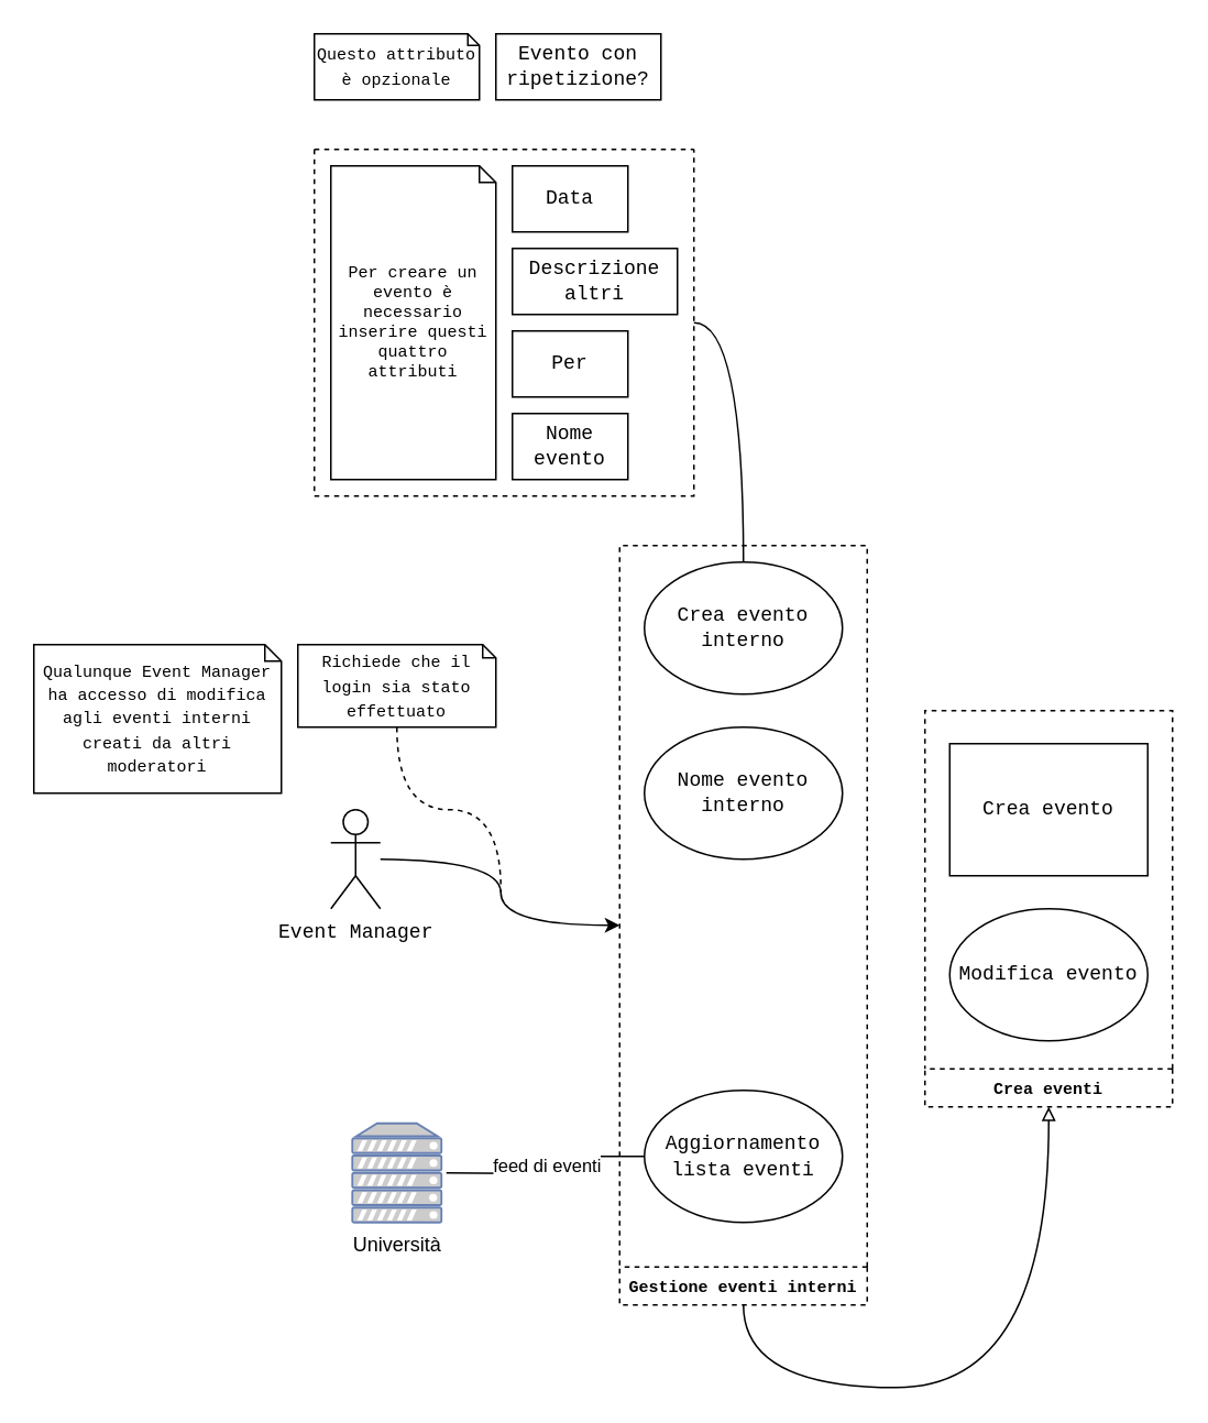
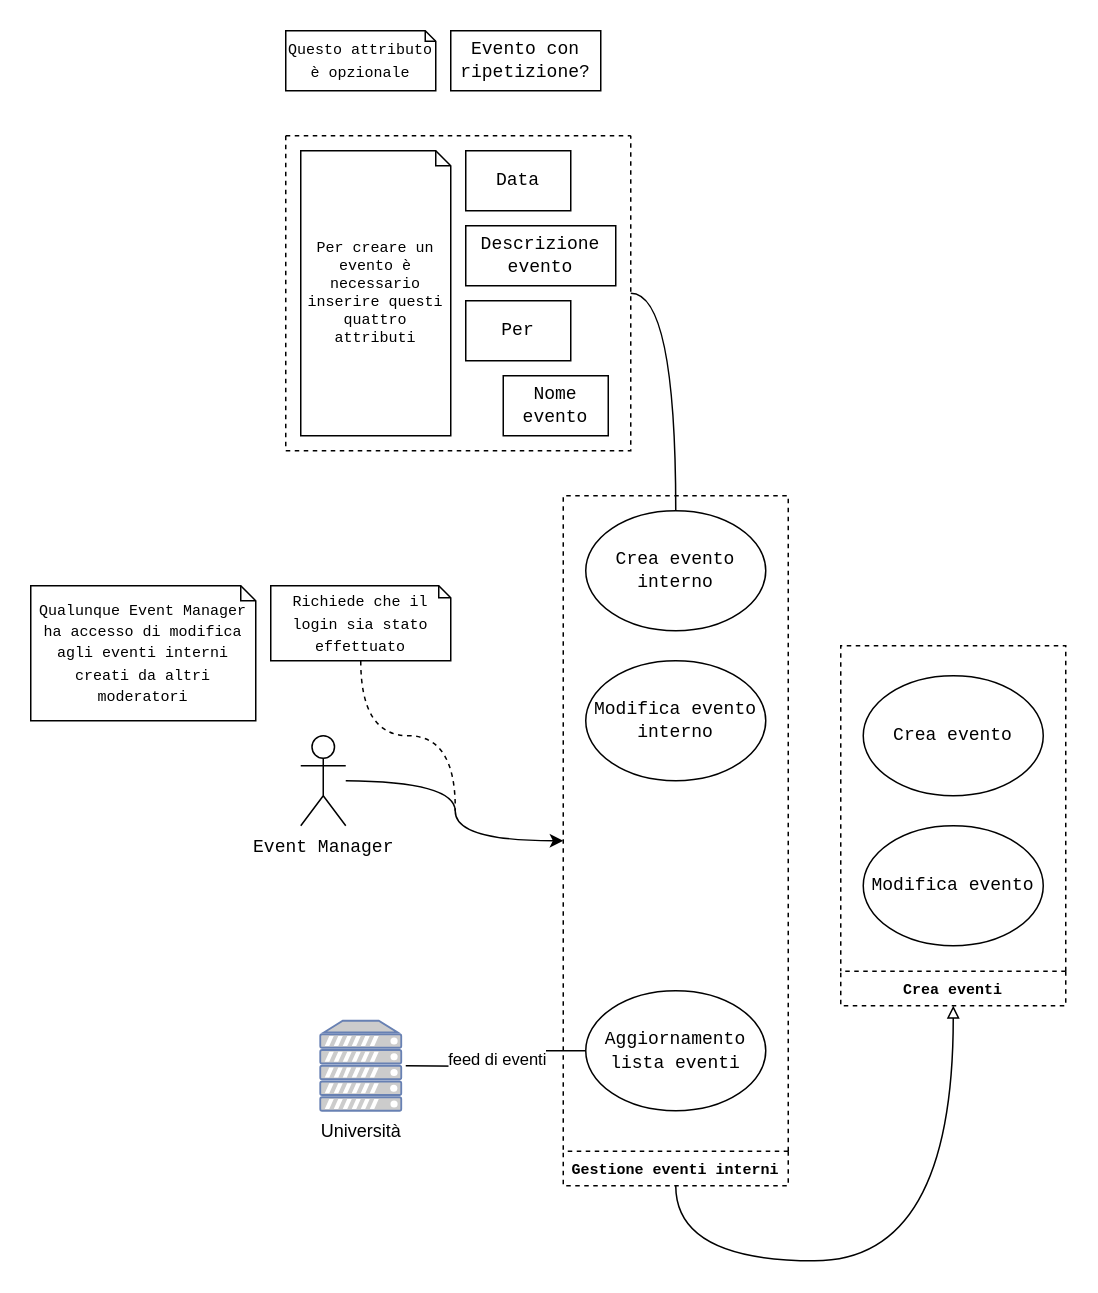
- <mxCell id="13" value="Descrizione&lt;br&gt;altri" style="rectangle;whiteSpace=wrap;html=1;fontFamily=Courier New;fontSize=12;" parent="10" vertex="1"><mxGeometry x="120" y="60" width="100" height="40" as="geometry" /></mxCell>
+ <mxCell id="13" value="Descrizione&lt;br&gt;evento" style="rectangle;whiteSpace=wrap;html=1;fontFamily=Courier New;fontSize=12;" parent="10" vertex="1"><mxGeometry x="120" y="60" width="100" height="40" as="geometry" /></mxCell>
- <mxCell id="15" value="Nome evento" style="rectangle;whiteSpace=wrap;html=1;fontFamily=Courier New;fontSize=12;" parent="10" vertex="1"><mxGeometry x="120" y="160" width="70" height="40" as="geometry" /></mxCell>
+ <mxCell id="15" value="Nome evento" style="rectangle;whiteSpace=wrap;html=1;fontFamily=Courier New;fontSize=12;" parent="10" vertex="1"><mxGeometry x="145" y="160" width="70" height="40" as="geometry" /></mxCell>
- <mxCell id="19" value="&lt;font style=&quot;font-size: 12px&quot;&gt;Nome evento&lt;br&gt;interno&lt;br&gt;&lt;/font&gt;" style="ellipse;whiteSpace=wrap;html=1;fontFamily=Courier New;fontSize=10;" parent="17" vertex="1"><mxGeometry x="15" y="110" width="120" height="80" as="geometry" /></mxCell>
+ <mxCell id="19" value="&lt;font style=&quot;font-size: 12px&quot;&gt;Modifica evento&lt;br&gt;interno&lt;br&gt;&lt;/font&gt;" style="ellipse;whiteSpace=wrap;html=1;fontFamily=Courier New;fontSize=10;" parent="17" vertex="1"><mxGeometry x="15" y="110" width="120" height="80" as="geometry" /></mxCell>
- <mxCell id="22" value="Crea evento" style="whiteSpace=wrap;html=1;fontFamily=Courier New;fontSize=12;rounded=0;" parent="21" vertex="1"><mxGeometry x="15" y="20" width="120" height="80" as="geometry" /></mxCell>
+ <mxCell id="22" value="Crea evento" style="ellipse;whiteSpace=wrap;html=1;fontFamily=Courier New;fontSize=12;" parent="21" vertex="1"><mxGeometry x="15" y="20" width="120" height="80" as="geometry" /></mxCell>
